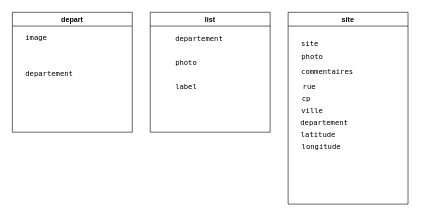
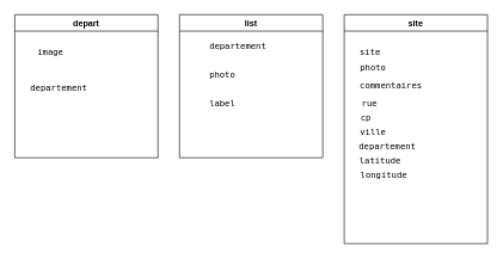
- <mxCell id="17" value="&lt;pre style=&quot;&quot;&gt;image&lt;/pre&gt;" style="text;html=1;align=left;verticalAlign=middle;resizable=0;points=[];autosize=1;strokeColor=none;fillColor=none;" vertex="1" parent="1"><mxGeometry x="40" y="38" width="60" height="50" as="geometry" /></mxCell>
+ <mxCell id="17" value="&lt;pre style=&quot;&quot;&gt;image&lt;/pre&gt;" style="text;html=1;align=left;verticalAlign=middle;resizable=0;points=[];autosize=1;strokeColor=none;fillColor=none;" vertex="1" parent="1"><mxGeometry x="50" y="48" width="60" height="50" as="geometry" /></mxCell>
